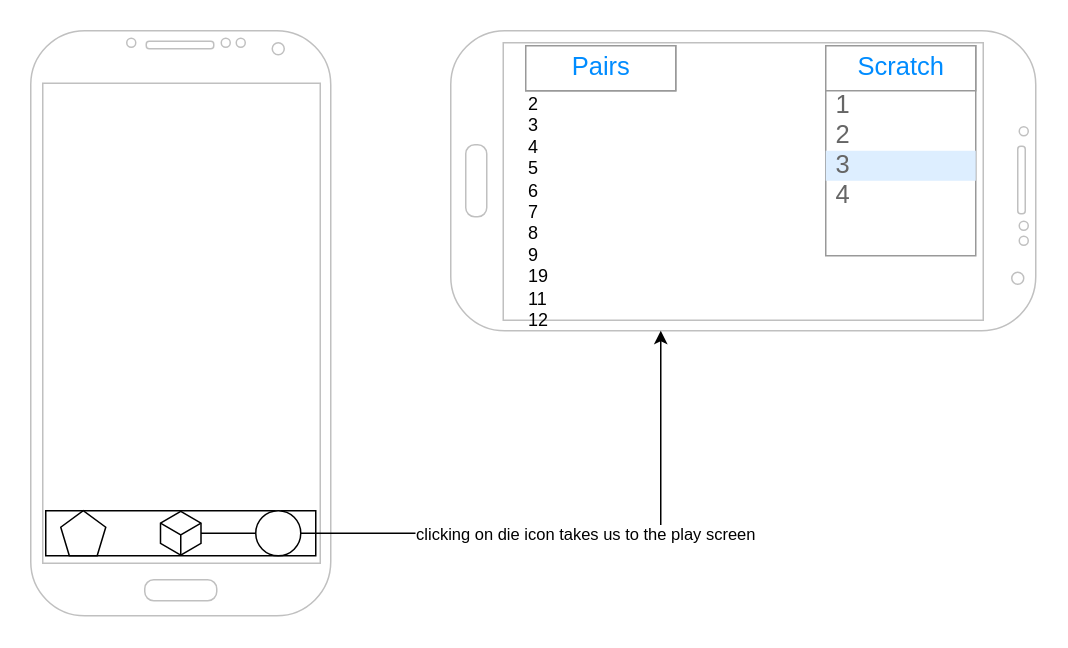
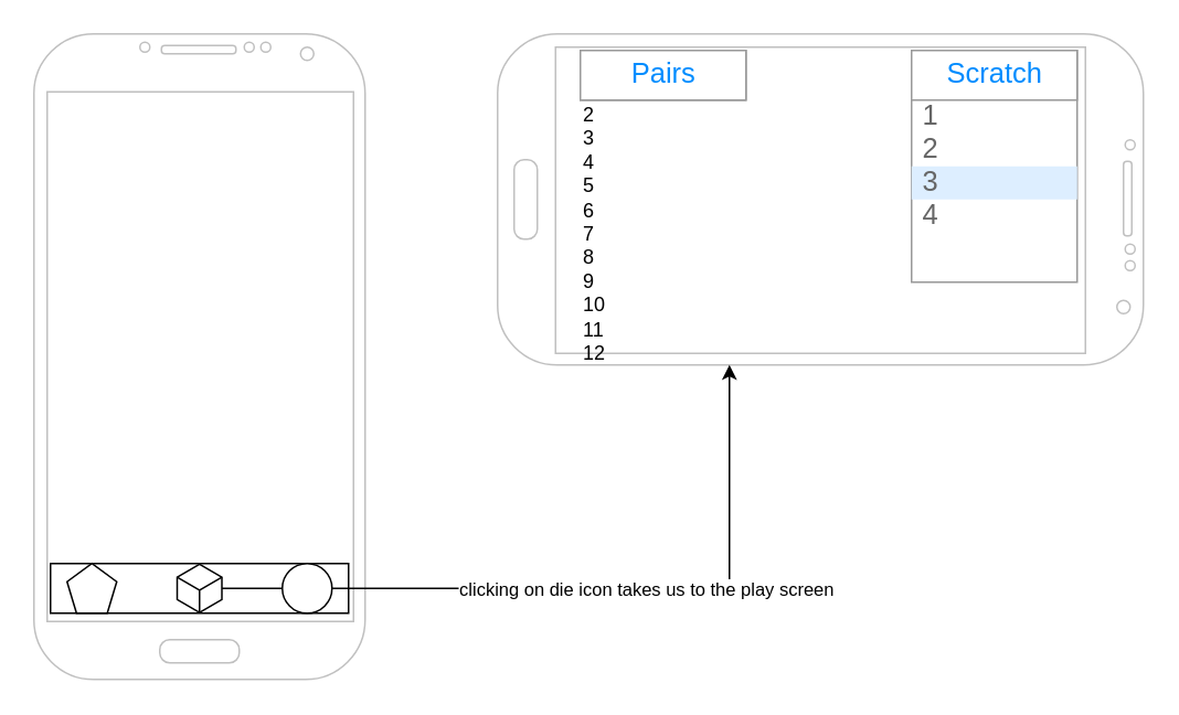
- <mxCell id="20" value="2&lt;br&gt;3&lt;br&gt;4&lt;br&gt;5&lt;br&gt;6&lt;br&gt;7&lt;br&gt;8&lt;br&gt;9&lt;br&gt;19&lt;br&gt;11&lt;br&gt;12" style="text;spacingTop=-5;whiteSpace=wrap;html=1;align=left;fontSize=12;fontFamily=Helvetica;fillColor=none;strokeColor=none;" vertex="1" parent="1"><mxGeometry x="350" y="60" width="110" height="160" as="geometry" /></mxCell>
+ <mxCell id="20" value="2&lt;br&gt;3&lt;br&gt;4&lt;br&gt;5&lt;br&gt;6&lt;br&gt;7&lt;br&gt;8&lt;br&gt;9&lt;br&gt;10&lt;br&gt;11&lt;br&gt;12" style="text;spacingTop=-5;whiteSpace=wrap;html=1;align=left;fontSize=12;fontFamily=Helvetica;fillColor=none;strokeColor=none;" vertex="1" parent="1"><mxGeometry x="350" y="60" width="110" height="160" as="geometry" /></mxCell>
